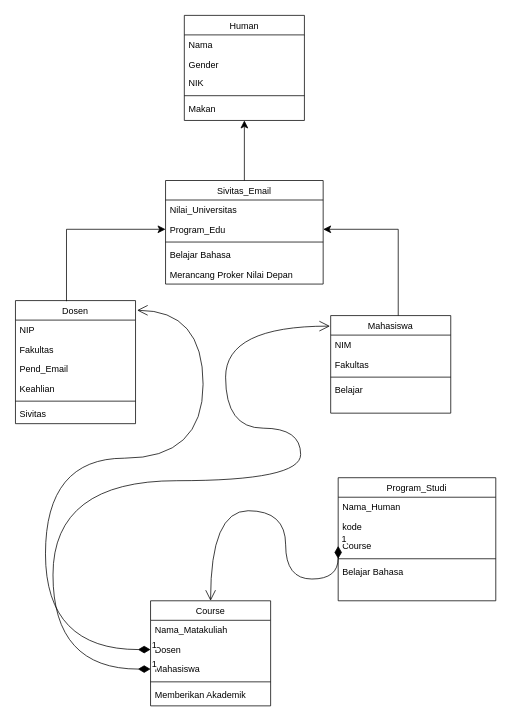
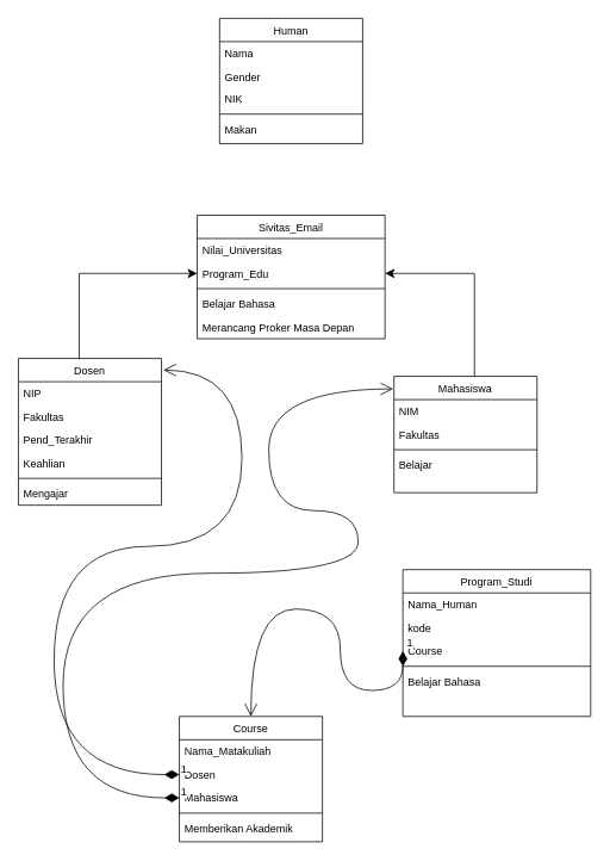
- <mxCell id="40" value="" style="edgeStyle=segmentEdgeStyle;endArrow=classic;html=1;curved=0;rounded=0;endSize=8;startSize=8;fontSize=12;entryX=0.5;entryY=1;entryDx=0;entryDy=0;exitX=0.5;exitY=0;exitDx=0;exitDy=0;" edge="1" parent="1" source="20" target="2"><mxGeometry width="50" height="50" relative="1" as="geometry"><mxPoint x="310" y="240" as="sourcePoint" /><mxPoint x="550" y="190" as="targetPoint" /></mxGeometry></mxCell>
- <mxCell id="25" value="Merancang Proker Nilai Depan" style="text;align=left;verticalAlign=top;spacingLeft=4;spacingRight=4;overflow=hidden;rotatable=0;points=[[0,0.5],[1,0.5]];portConstraint=eastwest;" parent="20" vertex="1"><mxGeometry y="112" width="210" height="26" as="geometry" /></mxCell>
+ <mxCell id="25" value="Merancang Proker Masa Depan" style="text;align=left;verticalAlign=top;spacingLeft=4;spacingRight=4;overflow=hidden;rotatable=0;points=[[0,0.5],[1,0.5]];portConstraint=eastwest;" parent="20" vertex="1"><mxGeometry y="112" width="210" height="26" as="geometry" /></mxCell>
- <mxCell id="11" value="Pend_Email" style="text;align=left;verticalAlign=top;spacingLeft=4;spacingRight=4;overflow=hidden;rotatable=0;points=[[0,0.5],[1,0.5]];portConstraint=eastwest;rounded=0;shadow=0;html=0;" parent="8" vertex="1"><mxGeometry y="78" width="160" height="26" as="geometry" /></mxCell>
+ <mxCell id="11" value="Pend_Terakhir" style="text;align=left;verticalAlign=top;spacingLeft=4;spacingRight=4;overflow=hidden;rotatable=0;points=[[0,0.5],[1,0.5]];portConstraint=eastwest;rounded=0;shadow=0;html=0;" parent="8" vertex="1"><mxGeometry y="78" width="160" height="26" as="geometry" /></mxCell>
- <mxCell id="14" value="Sivitas" style="text;align=left;verticalAlign=top;spacingLeft=4;spacingRight=4;overflow=hidden;rotatable=0;points=[[0,0.5],[1,0.5]];portConstraint=eastwest;rounded=0;shadow=0;html=0;" parent="8" vertex="1"><mxGeometry y="138" width="160" height="26" as="geometry" /></mxCell>
+ <mxCell id="14" value="Mengajar" style="text;align=left;verticalAlign=top;spacingLeft=4;spacingRight=4;overflow=hidden;rotatable=0;points=[[0,0.5],[1,0.5]];portConstraint=eastwest;rounded=0;shadow=0;html=0;" parent="8" vertex="1"><mxGeometry y="138" width="160" height="26" as="geometry" /></mxCell>
